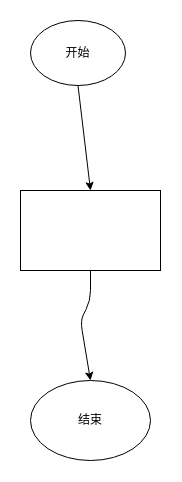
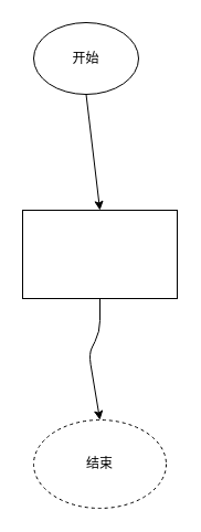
- <mxCell id="6" value="结束&lt;br&gt;" style="ellipse;whiteSpace=wrap;html=1;fontFamily=Helvetica;" vertex="1" parent="1"><mxGeometry x="30" y="380" width="120" height="80" as="geometry" /></mxCell>
+ <mxCell id="6" value="结束&lt;br&gt;" style="ellipse;whiteSpace=wrap;html=1;fontFamily=Helvetica;dashed=1;" vertex="1" parent="1"><mxGeometry x="30" y="380" width="120" height="80" as="geometry" /></mxCell>
